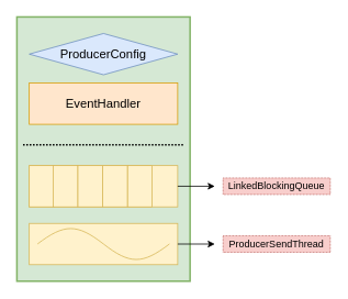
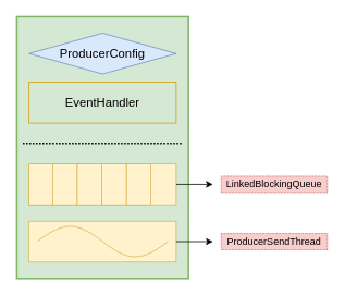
- <mxCell id="4" value="EventHandler" style="rounded=0;whiteSpace=wrap;html=1;fontSize=15;fillColor=#ffe6cc;strokeColor=#d79b00;" vertex="1" parent="1"><mxGeometry x="35" y="100" width="180" height="50" as="geometry" /></mxCell>
+ <mxCell id="4" value="EventHandler" style="rounded=0;whiteSpace=wrap;html=1;fontSize=15;fillColor=#d5e8d4;strokeColor=#d79b00;" vertex="1" parent="1"><mxGeometry x="35" y="100" width="180" height="50" as="geometry" /></mxCell>
